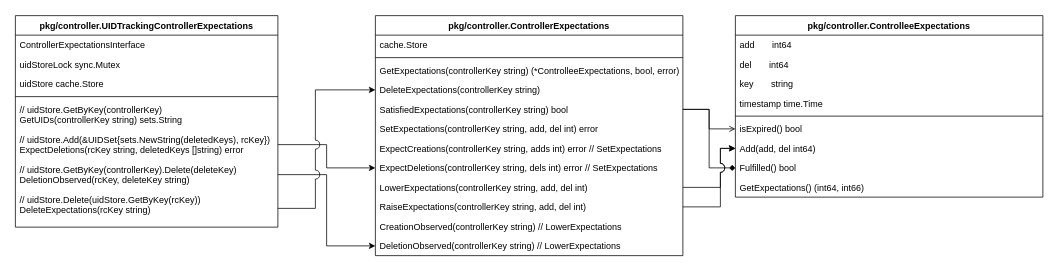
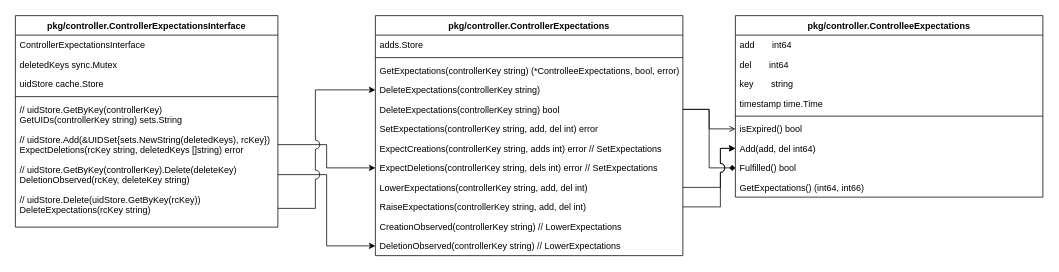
- <mxCell id="2" value="pkg/controller.UIDTrackingControllerExpectations" style="swimlane;fontStyle=1;align=center;verticalAlign=top;childLayout=stackLayout;horizontal=1;startSize=26;horizontalStack=0;resizeParent=1;resizeParentMax=0;resizeLast=0;collapsible=1;marginBottom=0;" vertex="1" parent="1"><mxGeometry x="20" y="20" width="350" height="282" as="geometry" /></mxCell>
+ <mxCell id="2" value="pkg/controller.ControllerExpectationsInterface" style="swimlane;fontStyle=1;align=center;verticalAlign=top;childLayout=stackLayout;horizontal=1;startSize=26;horizontalStack=0;resizeParent=1;resizeParentMax=0;resizeLast=0;collapsible=1;marginBottom=0;" vertex="1" parent="1"><mxGeometry x="20" y="20" width="350" height="282" as="geometry" /></mxCell>
- <mxCell id="12" value="cache.Store" style="text;strokeColor=none;fillColor=none;align=left;verticalAlign=top;spacingLeft=4;spacingRight=4;overflow=hidden;rotatable=0;points=[[0,0.5],[1,0.5]];portConstraint=eastwest;" vertex="1" parent="11"><mxGeometry y="26" width="410" height="26" as="geometry" /></mxCell>
+ <mxCell id="12" value="adds.Store" style="text;strokeColor=none;fillColor=none;align=left;verticalAlign=top;spacingLeft=4;spacingRight=4;overflow=hidden;rotatable=0;points=[[0,0.5],[1,0.5]];portConstraint=eastwest;" vertex="1" parent="11"><mxGeometry y="26" width="410" height="26" as="geometry" /></mxCell>
- <mxCell id="4" value="uidStoreLock sync.Mutex" style="text;strokeColor=none;fillColor=none;align=left;verticalAlign=top;spacingLeft=4;spacingRight=4;overflow=hidden;rotatable=0;points=[[0,0.5],[1,0.5]];portConstraint=eastwest;" vertex="1" parent="2"><mxGeometry y="52" width="350" height="26" as="geometry" /></mxCell>
+ <mxCell id="4" value="deletedKeys sync.Mutex" style="text;strokeColor=none;fillColor=none;align=left;verticalAlign=top;spacingLeft=4;spacingRight=4;overflow=hidden;rotatable=0;points=[[0,0.5],[1,0.5]];portConstraint=eastwest;" vertex="1" parent="2"><mxGeometry y="52" width="350" height="26" as="geometry" /></mxCell>
- <mxCell id="16" value="SatisfiedExpectations(controllerKey string) bool" style="text;strokeColor=none;fillColor=none;align=left;verticalAlign=top;spacingLeft=4;spacingRight=4;overflow=hidden;rotatable=0;points=[[0,0.5],[1,0.5]];portConstraint=eastwest;" vertex="1" parent="11"><mxGeometry y="112" width="410" height="26" as="geometry" /></mxCell>
+ <mxCell id="16" value="DeleteExpectations(controllerKey string) bool" style="text;strokeColor=none;fillColor=none;align=left;verticalAlign=top;spacingLeft=4;spacingRight=4;overflow=hidden;rotatable=0;points=[[0,0.5],[1,0.5]];portConstraint=eastwest;" vertex="1" parent="11"><mxGeometry y="112" width="410" height="26" as="geometry" /></mxCell>
